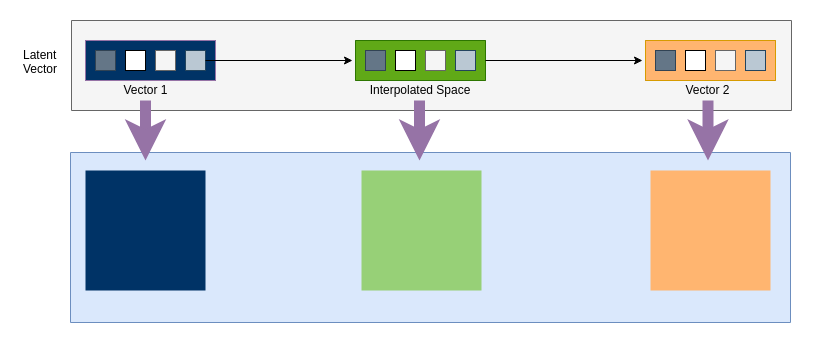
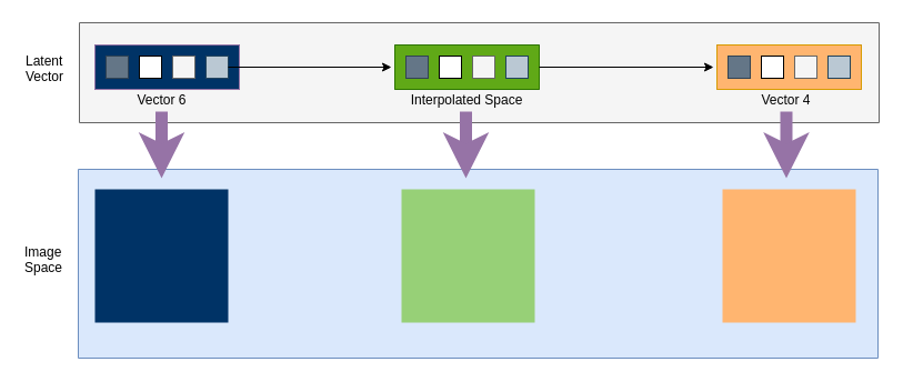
- <mxCell id="23" value="Vector 1" style="text;html=1;strokeColor=none;fillColor=none;align=center;verticalAlign=middle;whiteSpace=wrap;rounded=0;" vertex="1" parent="1"><mxGeometry x="112.5" y="80" width="65" height="20" as="geometry" /></mxCell>
+ <mxCell id="23" value="Vector 6" style="text;html=1;strokeColor=none;fillColor=none;align=center;verticalAlign=middle;whiteSpace=wrap;rounded=0;" vertex="1" parent="1"><mxGeometry x="112.5" y="80" width="65" height="20" as="geometry" /></mxCell>
- <mxCell id="24" value="Vector 2" style="text;html=1;strokeColor=none;fillColor=none;align=center;verticalAlign=middle;whiteSpace=wrap;rounded=0;" vertex="1" parent="1"><mxGeometry x="675" y="80" width="65" height="20" as="geometry" /></mxCell>
+ <mxCell id="24" value="Vector 4" style="text;html=1;strokeColor=none;fillColor=none;align=center;verticalAlign=middle;whiteSpace=wrap;rounded=0;" vertex="1" parent="1"><mxGeometry x="675" y="80" width="65" height="20" as="geometry" /></mxCell>
+ <mxCell id="28" value="Image&lt;br&gt;Space&lt;br&gt;&lt;br&gt;" style="text;html=1;resizable=0;points=[];autosize=1;align=left;verticalAlign=top;spacingTop=-4;" vertex="1" parent="1"><mxGeometry x="20" y="217" width="50" height="40" as="geometry" /></mxCell>
